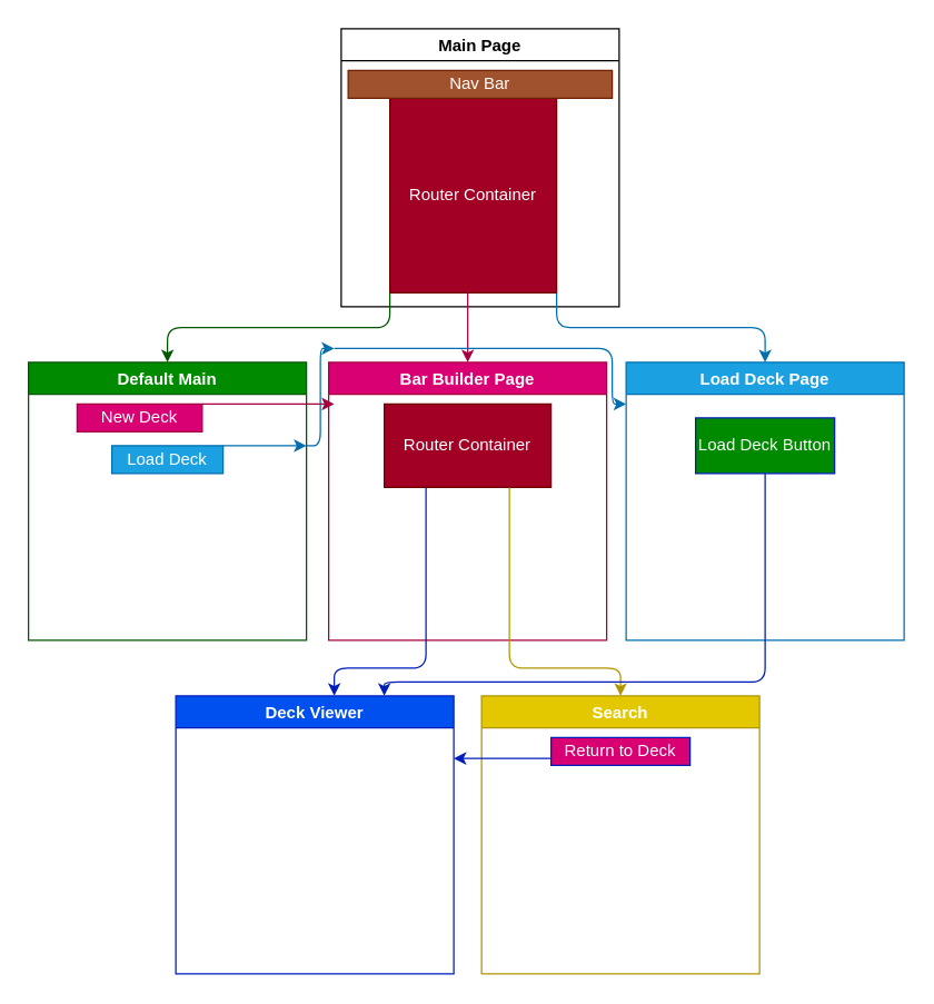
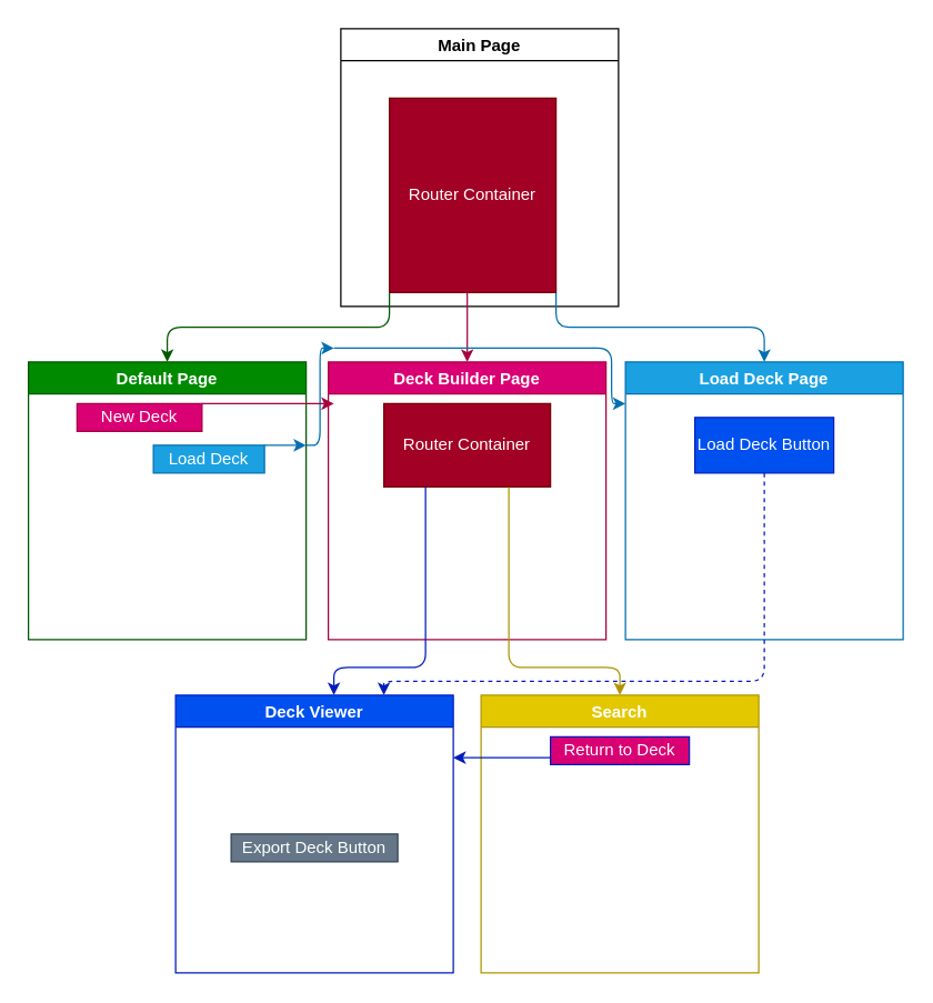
- <mxCell id="4" value="Nav Bar" style="whiteSpace=wrap;html=1;fillColor=#a0522d;strokeColor=#6D1F00;fontColor=#ffffff;" vertex="1" parent="1"><mxGeometry x="250" y="50" width="190" height="20" as="geometry" /></mxCell>
- <mxCell id="10" value="Default Main" style="swimlane;fillColor=#008a00;strokeColor=#005700;fontColor=#ffffff;" vertex="1" parent="1"><mxGeometry x="20" y="260" width="200" height="200" as="geometry" /></mxCell>
+ <mxCell id="10" value="Default Page" style="swimlane;fillColor=#008a00;strokeColor=#005700;fontColor=#ffffff;" vertex="1" parent="1"><mxGeometry x="20" y="260" width="200" height="200" as="geometry" /></mxCell>
- <mxCell id="8" value="Bar Builder Page" style="swimlane;fillColor=#d80073;strokeColor=#A50040;fontColor=#ffffff;" vertex="1" parent="1"><mxGeometry x="236" y="260" width="200" height="200" as="geometry" /></mxCell>
+ <mxCell id="8" value="Deck Builder Page" style="swimlane;fillColor=#d80073;strokeColor=#A50040;fontColor=#ffffff;" vertex="1" parent="1"><mxGeometry x="236" y="260" width="200" height="200" as="geometry" /></mxCell>
- <mxCell id="14" value="Load Deck Button" style="whiteSpace=wrap;html=1;fillColor=#008a00;strokeColor=#001DBC;fontColor=#ffffff;" vertex="1" parent="13"><mxGeometry x="50" y="40" width="100" height="40" as="geometry" /></mxCell>
+ <mxCell id="14" value="Load Deck Button" style="whiteSpace=wrap;html=1;fillColor=#0050ef;strokeColor=#001DBC;fontColor=#ffffff;" vertex="1" parent="13"><mxGeometry x="50" y="40" width="100" height="40" as="geometry" /></mxCell>
- <mxCell id="12" value="Load Deck" style="whiteSpace=wrap;html=1;fillColor=#1ba1e2;strokeColor=#006EAF;fontColor=#ffffff;" vertex="1" parent="10"><mxGeometry x="60" y="60" width="80" height="20" as="geometry" /></mxCell>
+ <mxCell id="12" value="Load Deck" style="whiteSpace=wrap;html=1;fillColor=#1ba1e2;strokeColor=#006EAF;fontColor=#ffffff;" vertex="1" parent="10"><mxGeometry x="90" y="60" width="80" height="20" as="geometry" /></mxCell>
- <mxCell id="25" value="" style="edgeStyle=elbowEdgeStyle;elbow=vertical;endArrow=classic;html=1;exitX=0.5;exitY=1;exitDx=0;exitDy=0;entryX=0.75;entryY=0;entryDx=0;entryDy=0;fillColor=#0050ef;strokeColor=#001DBC;" edge="1" parent="1" source="14" target="21"><mxGeometry width="50" height="50" relative="1" as="geometry"><mxPoint x="480" y="450" as="sourcePoint" /><mxPoint x="440" y="470" as="targetPoint" /><Array as="points"><mxPoint x="410" y="490" /></Array></mxGeometry></mxCell>
+ <mxCell id="25" value="" style="edgeStyle=elbowEdgeStyle;elbow=vertical;endArrow=classic;html=1;exitX=0.5;exitY=1;exitDx=0;exitDy=0;entryX=0.75;entryY=0;entryDx=0;entryDy=0;fillColor=#0050ef;strokeColor=#001DBC;dashed=1;" edge="1" parent="1" source="14" target="21"><mxGeometry width="50" height="50" relative="1" as="geometry"><mxPoint x="480" y="450" as="sourcePoint" /><mxPoint x="440" y="470" as="targetPoint" /><Array as="points"><mxPoint x="410" y="490" /></Array></mxGeometry></mxCell>
+ <mxCell id="22" value="Export Deck Button" style="whiteSpace=wrap;html=1;fillColor=#647687;strokeColor=#314354;fontColor=#ffffff;" vertex="1" parent="21"><mxGeometry x="40" y="100" width="120" height="20" as="geometry" /></mxCell>
